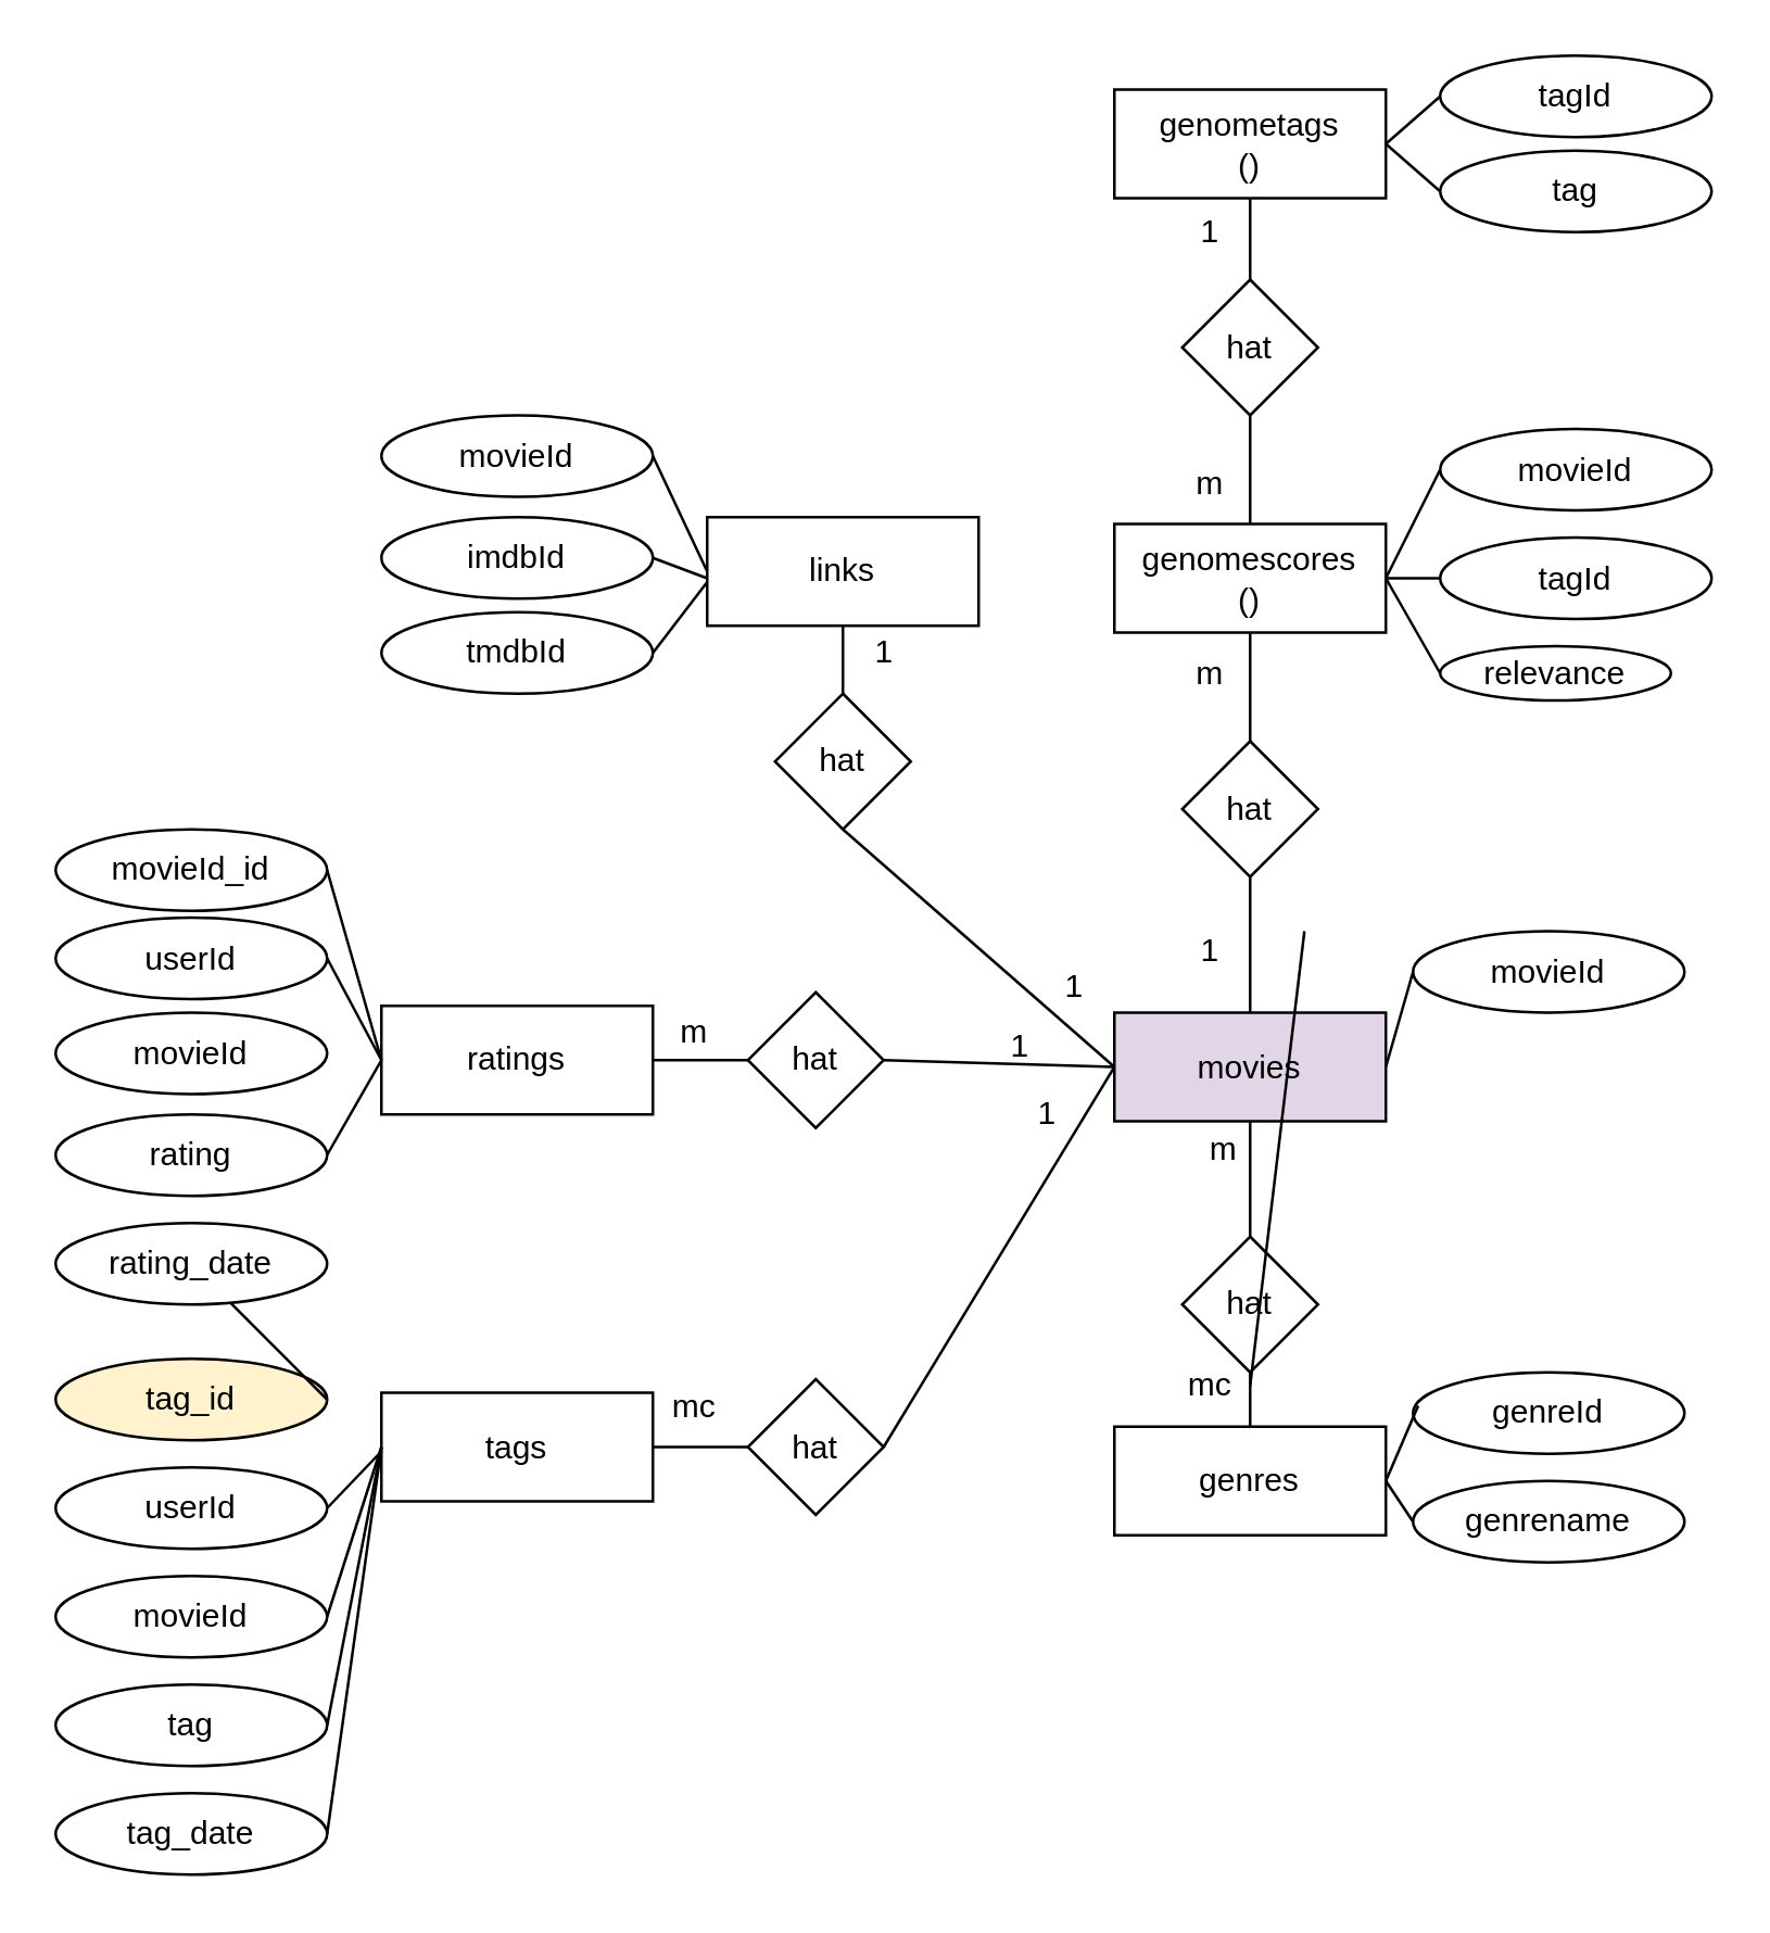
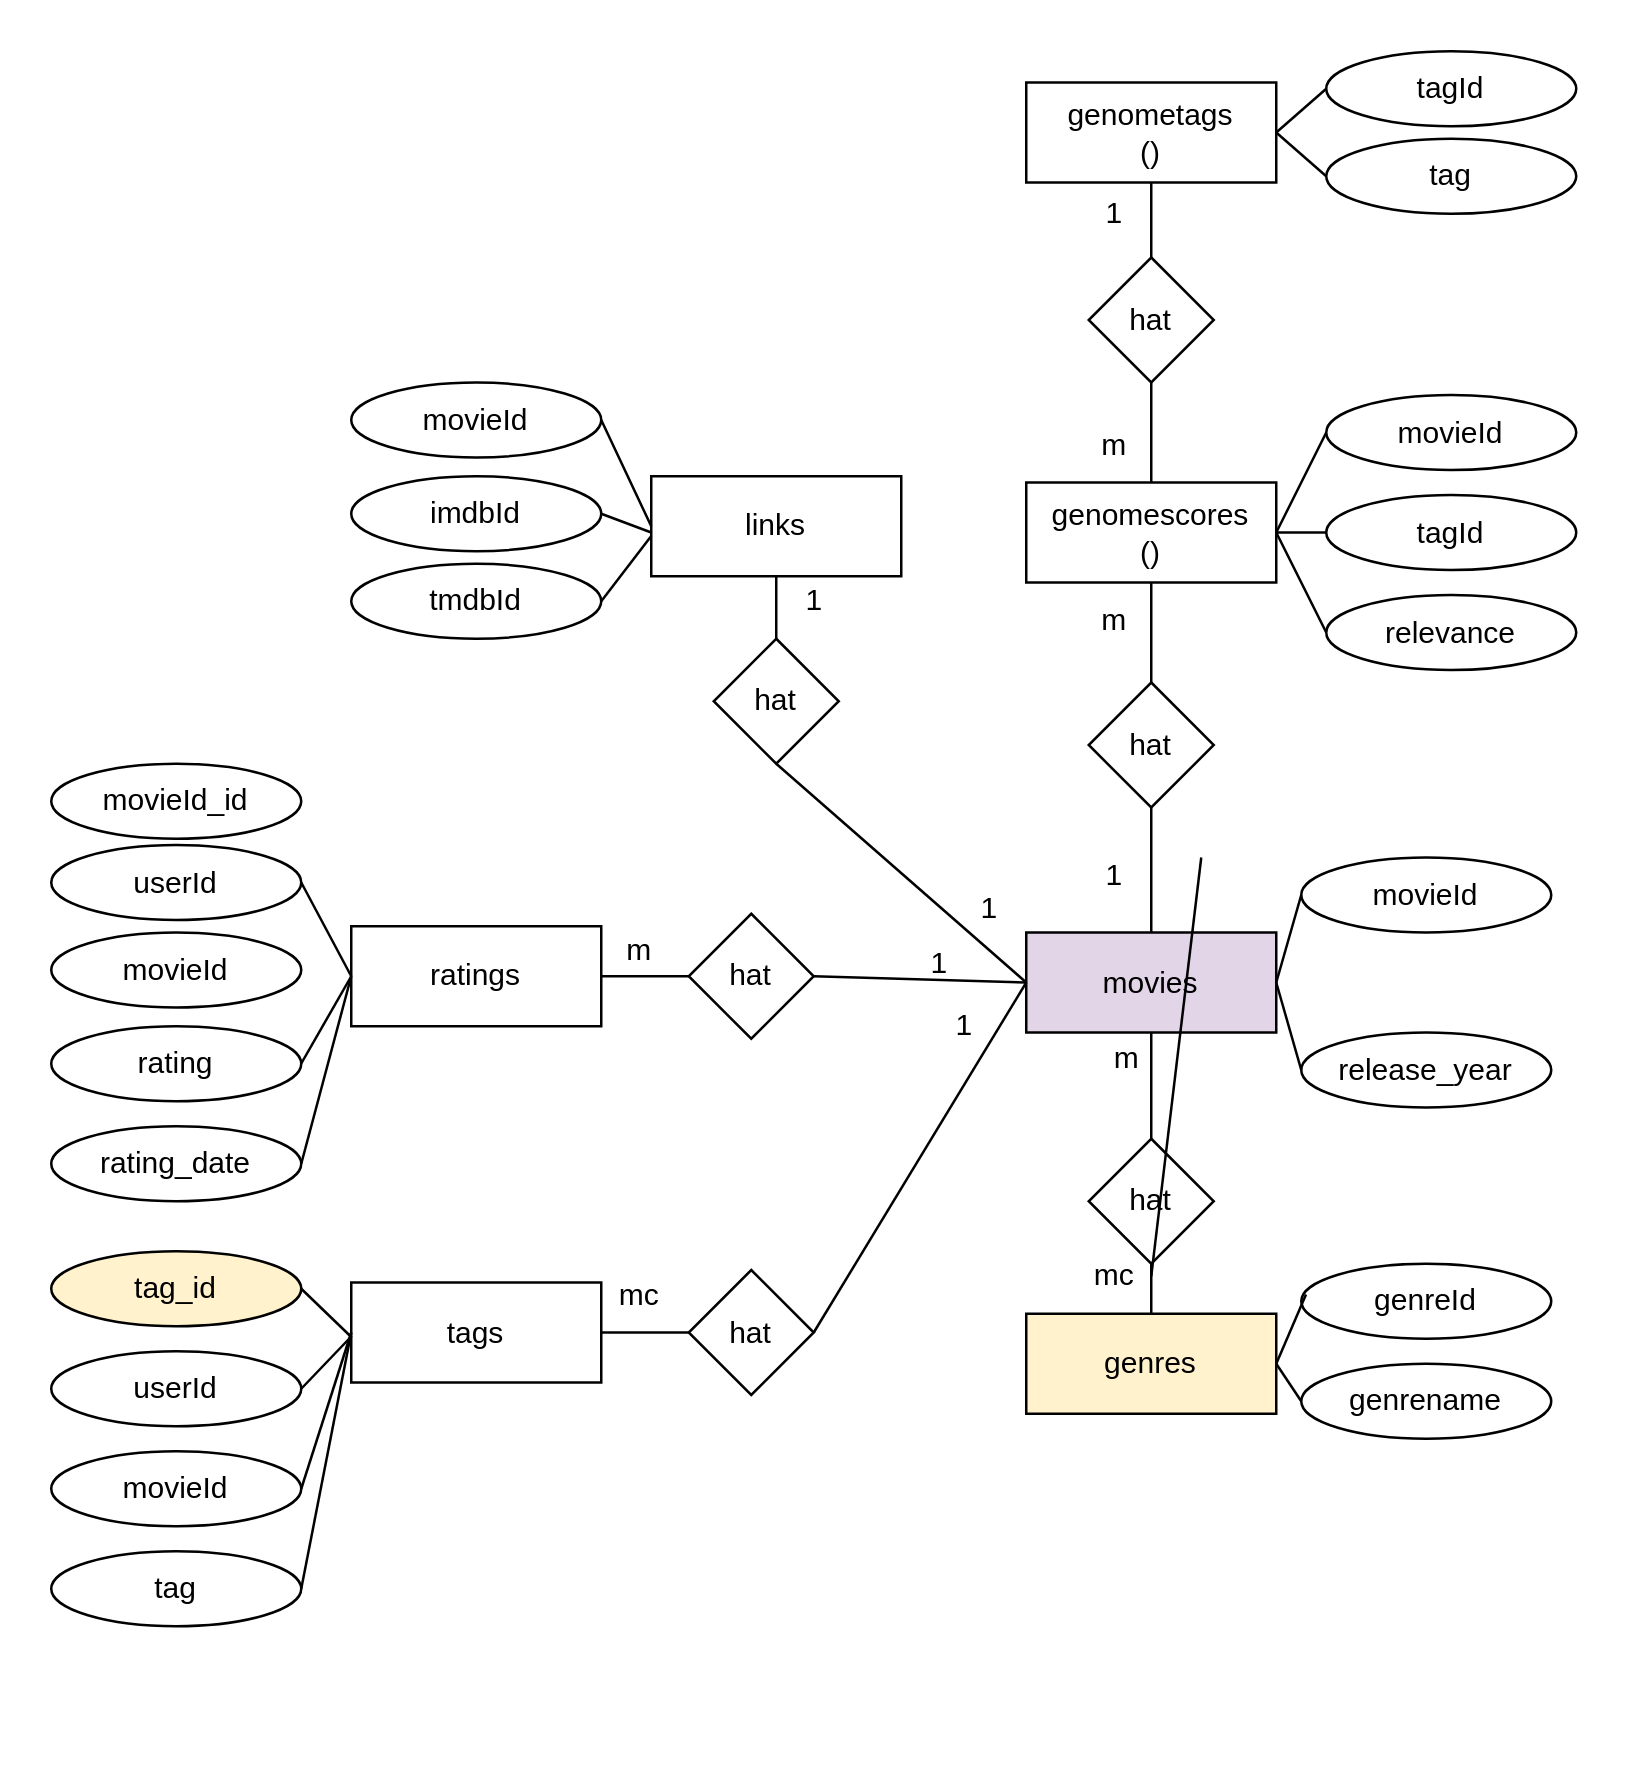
- <mxCell id="11" value="relevance" style="ellipse;whiteSpace=wrap;html=1;align=center;" vertex="1" parent="1"><mxGeometry x="530" y="237.5" width="85" height="20" as="geometry" /></mxCell>
+ <mxCell id="11" value="relevance" style="ellipse;whiteSpace=wrap;html=1;align=center;" vertex="1" parent="1"><mxGeometry x="530" y="237.5" width="100" height="30" as="geometry" /></mxCell>
- <mxCell id="38" value="" style="endArrow=none;html=1;rounded=0;exitX=1;exitY=0.5;exitDx=0;exitDy=0;entryX=0;entryY=0.5;entryDx=0;entryDy=0;" edge="1" parent="1" source="30" target="29"><mxGeometry relative="1" as="geometry"><mxPoint x="130" y="400" as="sourcePoint" /><mxPoint x="150" y="400" as="targetPoint" /></mxGeometry></mxCell>
+ <mxCell id="7" value="" style="endArrow=none;html=1;rounded=0;exitX=1;exitY=0.5;exitDx=0;exitDy=0;entryX=0;entryY=0.5;entryDx=0;entryDy=0;" edge="1" parent="1" source="2" target="5"><mxGeometry relative="1" as="geometry"><mxPoint x="440" y="372.5" as="sourcePoint" /><mxPoint x="600" y="372.5" as="targetPoint" /></mxGeometry></mxCell>
+ <mxCell id="5" value="release_year" style="ellipse;whiteSpace=wrap;html=1;align=center;" vertex="1" parent="1"><mxGeometry x="520" y="412.5" width="100" height="30" as="geometry" /></mxCell>
+ <mxCell id="35" value="" style="endArrow=none;html=1;rounded=0;exitX=1;exitY=0.5;exitDx=0;exitDy=0;entryX=0;entryY=0.5;entryDx=0;entryDy=0;" edge="1" parent="1" source="34" target="29"><mxGeometry relative="1" as="geometry"><mxPoint x="20" y="417.5" as="sourcePoint" /><mxPoint x="180" y="417.5" as="targetPoint" /></mxGeometry></mxCell>
- <mxCell id="49" value="" style="endArrow=none;html=1;rounded=0;exitX=1;exitY=0.5;exitDx=0;exitDy=0;" edge="1" parent="1" source="40" target="34"><mxGeometry relative="1" as="geometry"><mxPoint x="140" y="615" as="sourcePoint" /><mxPoint x="150.2" y="581.4" as="targetPoint" /></mxGeometry></mxCell>
+ <mxCell id="49" value="" style="endArrow=none;html=1;rounded=0;exitX=1;exitY=0.5;exitDx=0;exitDy=0;entryX=-0.004;entryY=0.535;entryDx=0;entryDy=0;entryPerimeter=0;" edge="1" parent="1" source="40" target="39"><mxGeometry relative="1" as="geometry"><mxPoint x="140" y="615" as="sourcePoint" /><mxPoint x="150.2" y="581.4" as="targetPoint" /></mxGeometry></mxCell>
- <mxCell id="50" value="genres" style="whiteSpace=wrap;html=1;align=center;" vertex="1" parent="1"><mxGeometry x="410" y="525" width="100" height="40" as="geometry" /></mxCell>
+ <mxCell id="50" value="genres" style="whiteSpace=wrap;html=1;align=center;fillColor=#fff2cc;" vertex="1" parent="1"><mxGeometry x="410" y="525" width="100" height="40" as="geometry" /></mxCell>
- <mxCell id="45" value="" style="endArrow=none;html=1;rounded=0;exitX=1;exitY=0.5;exitDx=0;exitDy=0;entryX=0;entryY=0.5;entryDx=0;entryDy=0;" edge="1" parent="1" source="44" target="39"><mxGeometry relative="1" as="geometry"><mxPoint x="10" y="480" as="sourcePoint" /><mxPoint x="170" y="480" as="targetPoint" /></mxGeometry></mxCell>
- <mxCell id="44" value="tag_date" style="ellipse;whiteSpace=wrap;html=1;align=center;" vertex="1" parent="1"><mxGeometry x="20" y="660" width="100" height="30" as="geometry" /></mxCell>
